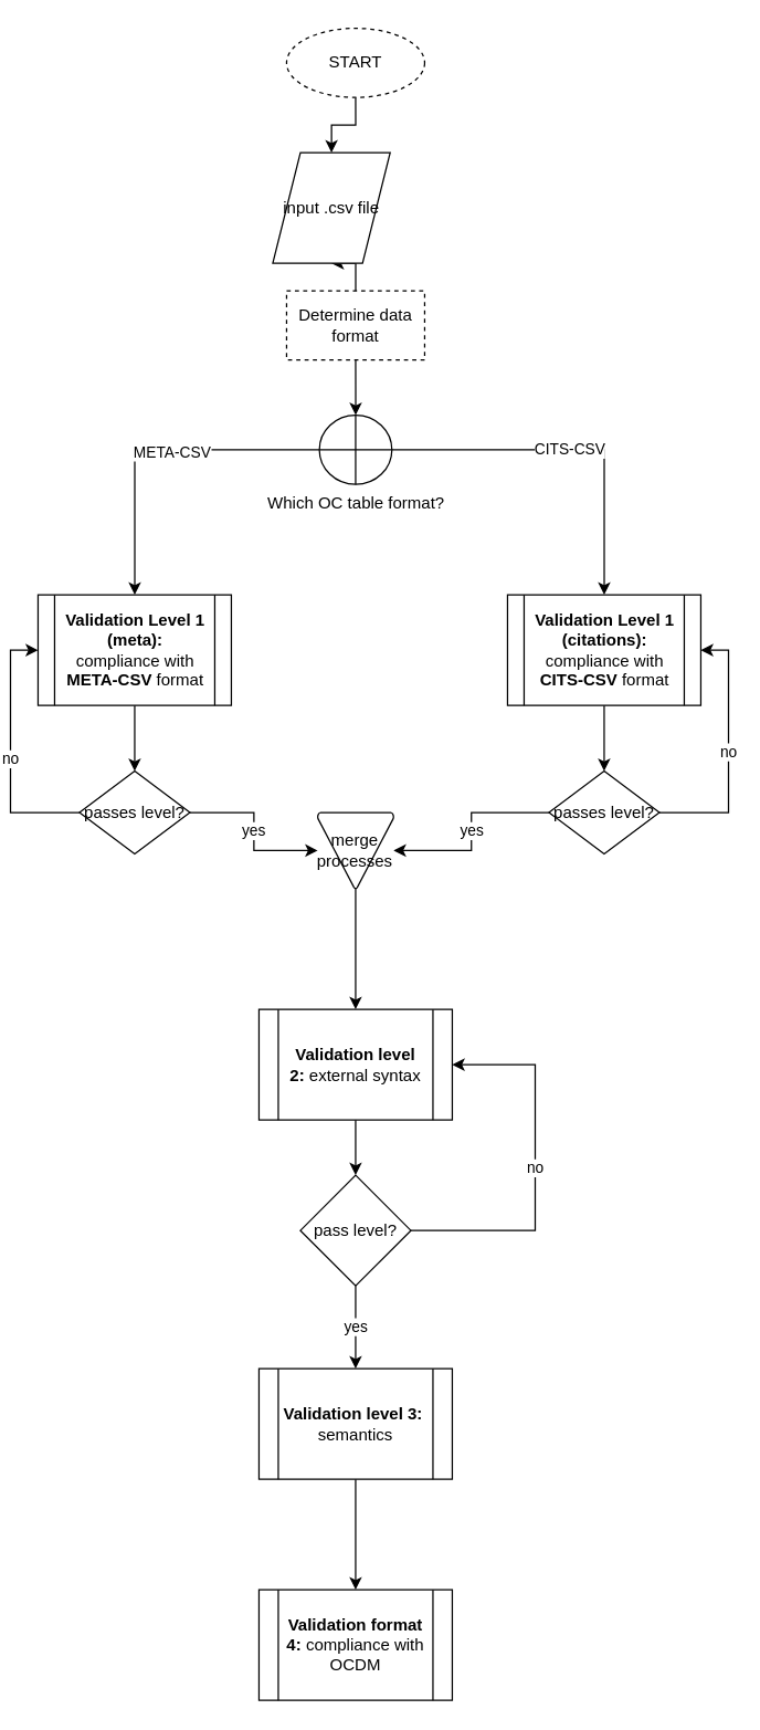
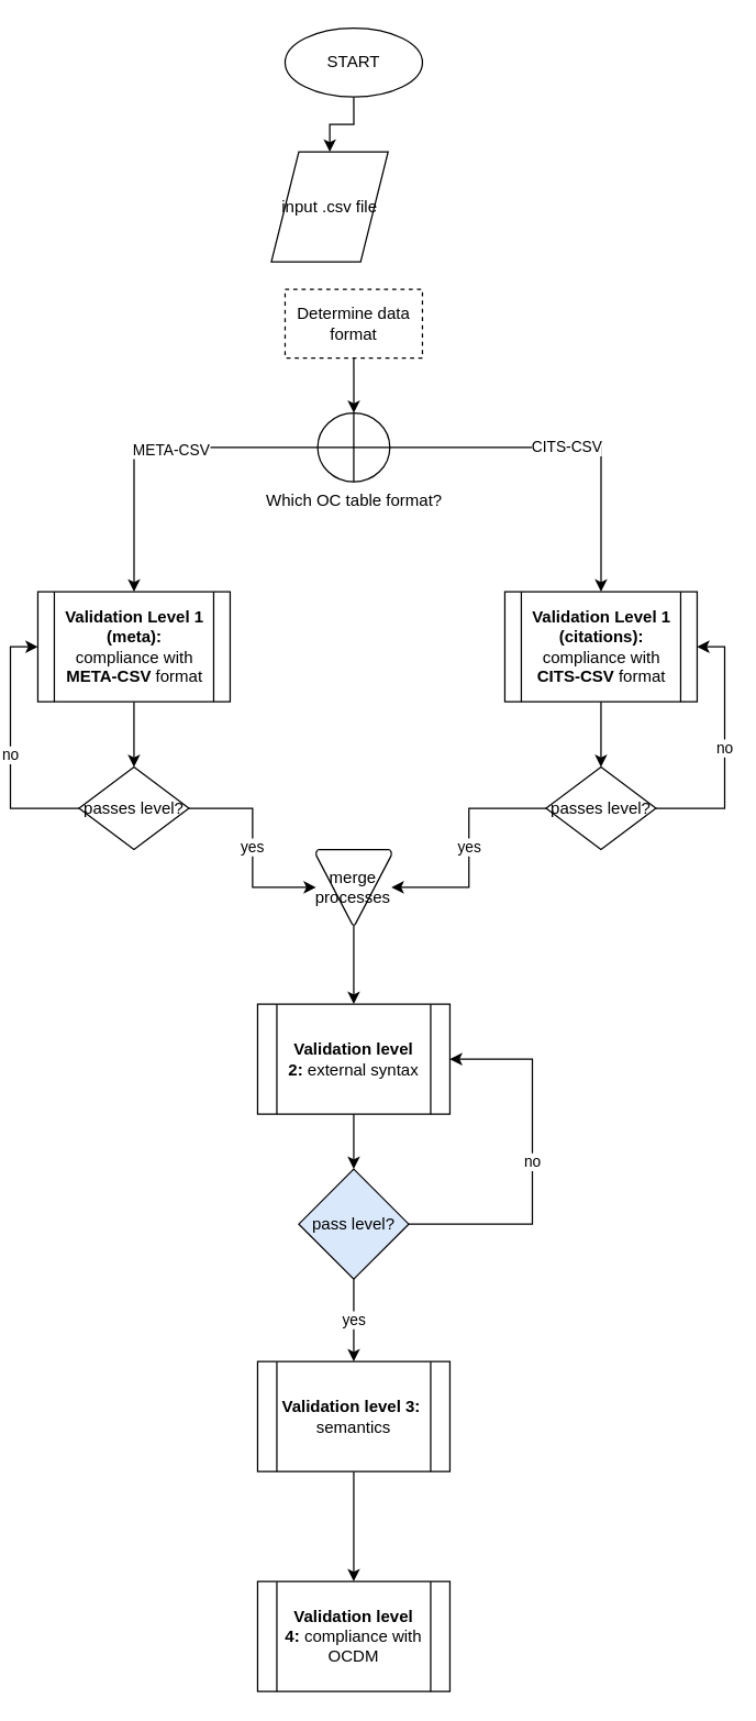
- <mxCell id="4" value="START" style="ellipse;whiteSpace=wrap;html=1;dashed=1;" parent="1" vertex="1"><mxGeometry x="200.86" y="20" width="100" height="50" as="geometry" /></mxCell>
+ <mxCell id="4" value="START" style="ellipse;whiteSpace=wrap;html=1;" parent="1" vertex="1"><mxGeometry x="200.86" y="20" width="100" height="50" as="geometry" /></mxCell>
- <mxCell id="2" value="" style="edgeStyle=orthogonalEdgeStyle;rounded=0;orthogonalLoop=1;jettySize=auto;html=1;" parent="1" source="7" target="5" edge="1"><mxGeometry relative="1" as="geometry" /></mxCell>
- <mxCell id="29" value="merge processes" style="html=1;shape=mxgraph.flowchart.merge_or_storage;whiteSpace=wrap;fontFamily=Helvetica;fontSize=12;fontColor=#000000;align=center;strokeColor=#000000;fillColor=#ffffff;rounded=0;labelPosition=center;verticalLabelPosition=middle;verticalAlign=middle;" parent="1" vertex="1"><mxGeometry x="223.36" y="587.5" width="55" height="55" as="geometry" /></mxCell>
+ <mxCell id="29" value="merge processes" style="html=1;shape=mxgraph.flowchart.merge_or_storage;whiteSpace=wrap;fontFamily=Helvetica;fontSize=12;fontColor=#000000;align=center;strokeColor=#000000;fillColor=#ffffff;rounded=0;labelPosition=center;verticalLabelPosition=middle;verticalAlign=middle;" parent="1" vertex="1"><mxGeometry x="223.36" y="617.5" width="55" height="55" as="geometry" /></mxCell>
- <mxCell id="32" value="pass level?" style="rhombus;whiteSpace=wrap;html=1;" parent="1" vertex="1"><mxGeometry x="210.86" y="850" width="80" height="80" as="geometry" /></mxCell>
+ <mxCell id="32" value="pass level?" style="rhombus;whiteSpace=wrap;html=1;fillColor=#dae8fc;" parent="1" vertex="1"><mxGeometry x="210.86" y="850" width="80" height="80" as="geometry" /></mxCell>
- <mxCell id="20" value="&lt;b&gt;Validation format 4:&lt;/b&gt;&amp;nbsp;compliance with OCDM" style="shape=process;whiteSpace=wrap;html=1;backgroundOutline=1;" parent="1" vertex="1"><mxGeometry x="180.86" y="1150" width="140" height="80" as="geometry" /></mxCell>
+ <mxCell id="20" value="&lt;b&gt;Validation level 4:&lt;/b&gt;&amp;nbsp;compliance with OCDM" style="shape=process;whiteSpace=wrap;html=1;backgroundOutline=1;" parent="1" vertex="1"><mxGeometry x="180.86" y="1150" width="140" height="80" as="geometry" /></mxCell>
